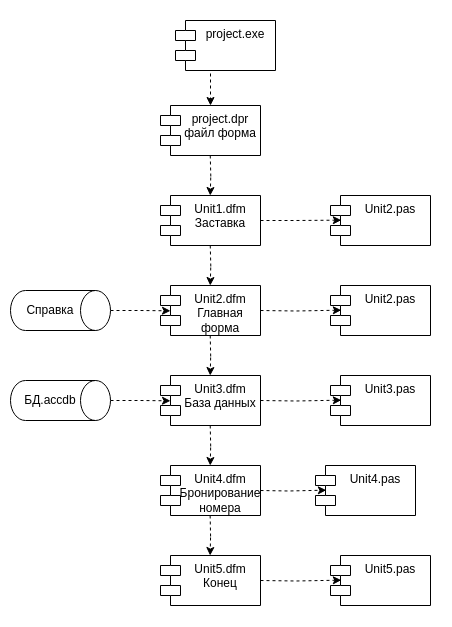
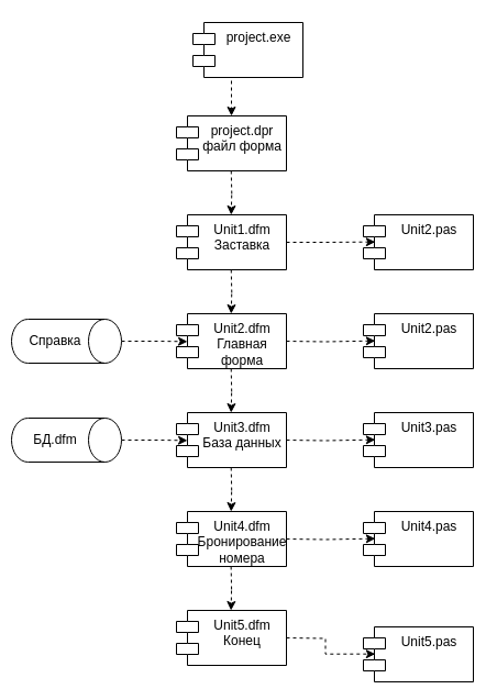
- <mxCell id="27" value="БД.accdb" style="text;html=1;strokeColor=none;fillColor=none;align=center;verticalAlign=middle;whiteSpace=wrap;rounded=0;" vertex="1" parent="1"><mxGeometry x="20" y="385" width="60" height="30" as="geometry" /></mxCell>
+ <mxCell id="27" value="БД.dfm" style="text;html=1;strokeColor=none;fillColor=none;align=center;verticalAlign=middle;whiteSpace=wrap;rounded=0;" vertex="1" parent="1"><mxGeometry x="20" y="385" width="60" height="30" as="geometry" /></mxCell>
- <mxCell id="21" value="Unit4.pas" style="shape=module;align=left;spacingLeft=20;align=center;verticalAlign=top;whiteSpace=wrap;html=1;" vertex="1" parent="1"><mxGeometry x="315" y="465" width="100" height="50" as="geometry" /></mxCell>
+ <mxCell id="21" value="Unit4.pas" style="shape=module;align=left;spacingLeft=20;align=center;verticalAlign=top;whiteSpace=wrap;html=1;" vertex="1" parent="1"><mxGeometry x="330" y="465" width="100" height="50" as="geometry" /></mxCell>
- <mxCell id="23" value="Unit5.pas" style="shape=module;align=left;spacingLeft=20;align=center;verticalAlign=top;whiteSpace=wrap;html=1;" vertex="1" parent="1"><mxGeometry x="330" y="555" width="100" height="50" as="geometry" /></mxCell>
+ <mxCell id="23" value="Unit5.pas" style="shape=module;align=left;spacingLeft=20;align=center;verticalAlign=top;whiteSpace=wrap;html=1;" vertex="1" parent="1"><mxGeometry x="330" y="570" width="100" height="50" as="geometry" /></mxCell>
